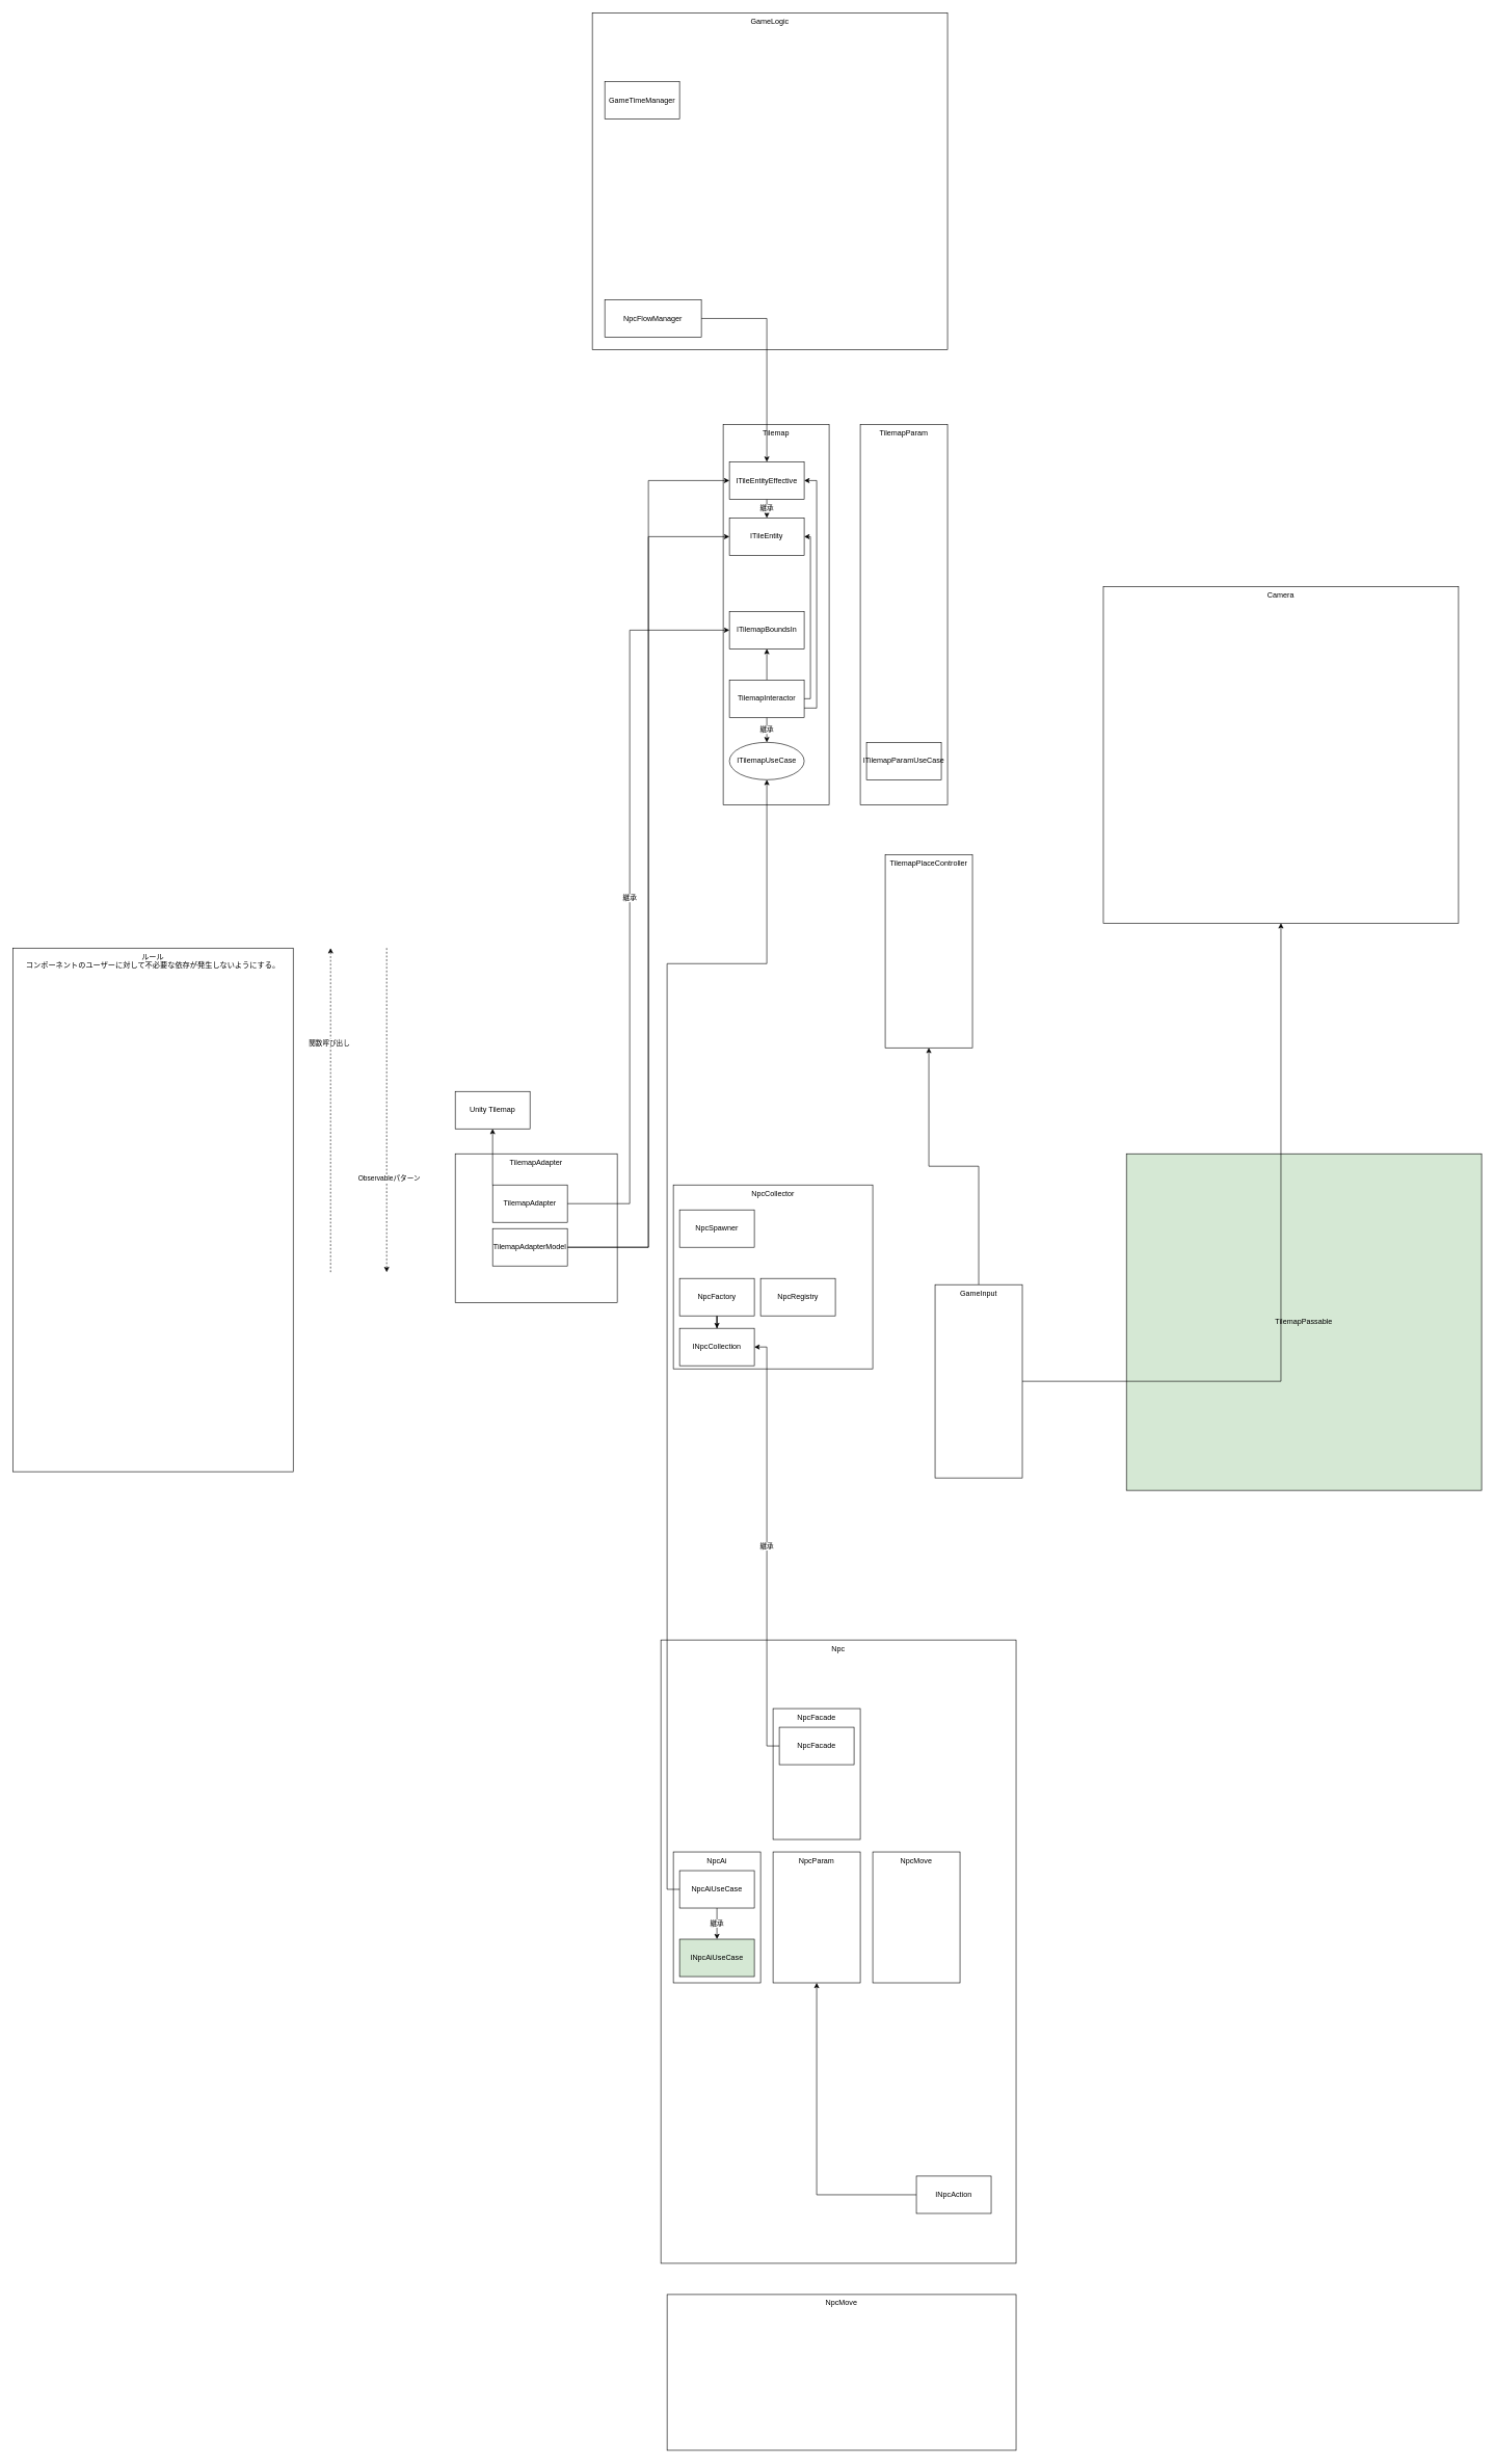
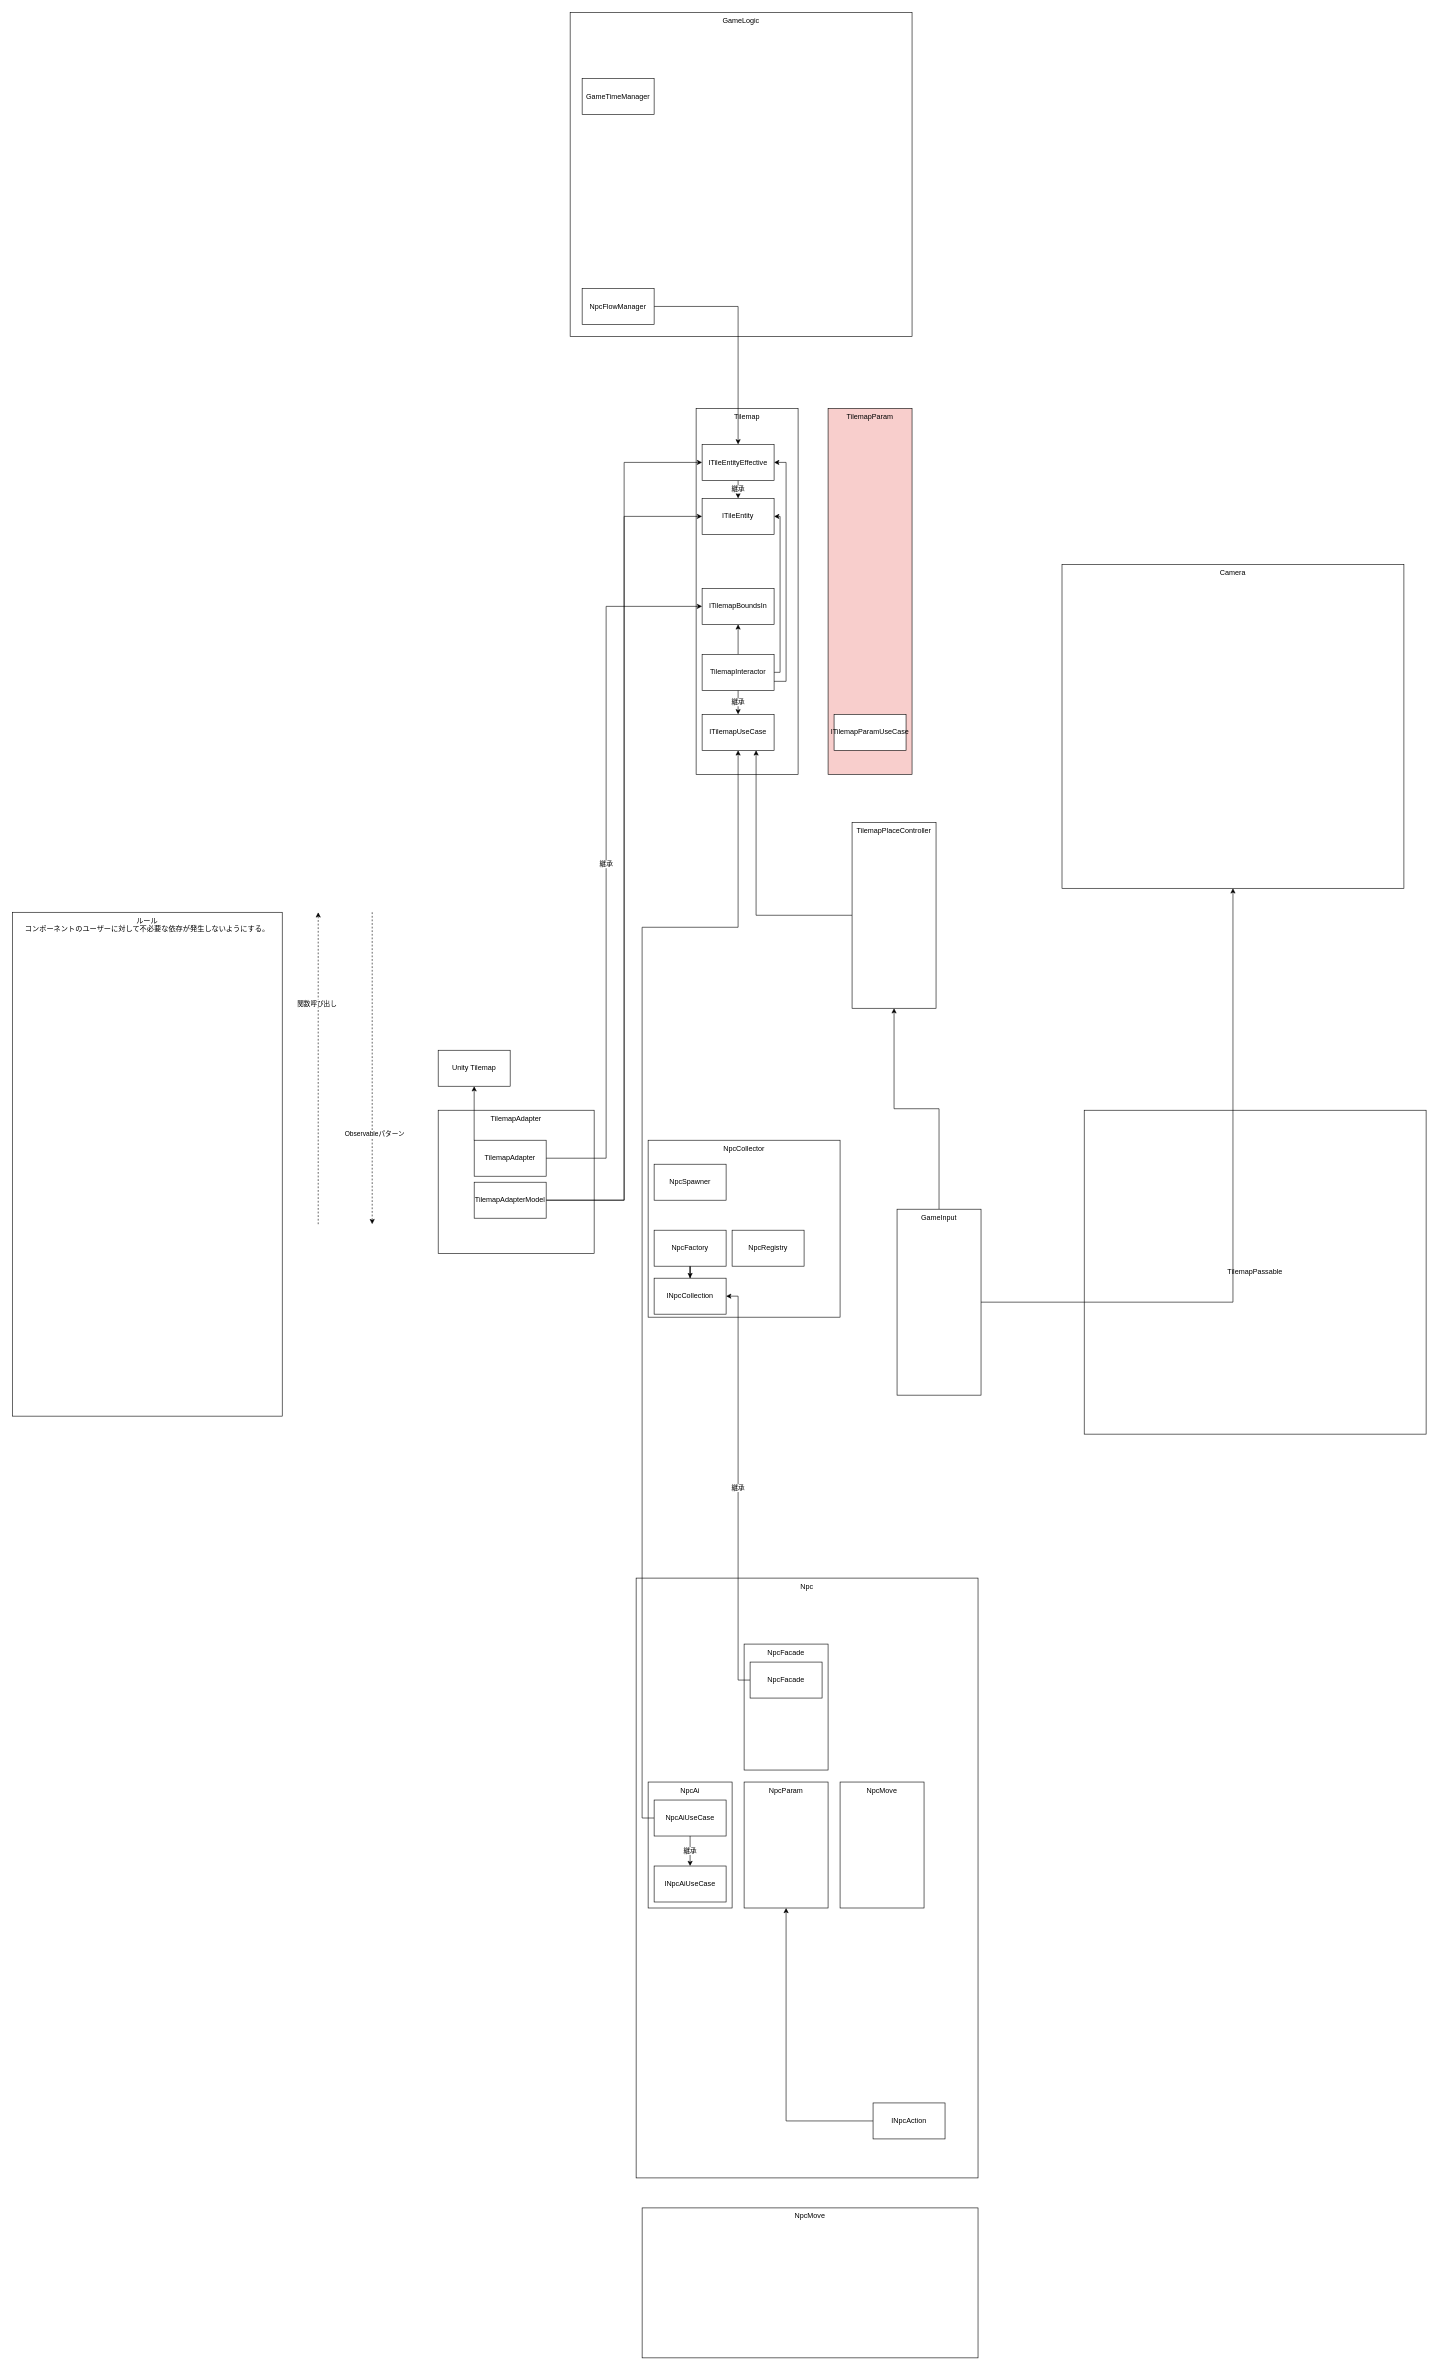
- <mxCell id="42" value="NpcFlowManager" style="rounded=0;whiteSpace=wrap;html=1;" vertex="1" parent="1"><mxGeometry x="970" y="480" width="155" height="60" as="geometry" /></mxCell>
+ <mxCell id="42" value="NpcFlowManager" style="rounded=0;whiteSpace=wrap;html=1;" vertex="1" parent="1"><mxGeometry x="970" y="480" width="120" height="60" as="geometry" /></mxCell>
- <mxCell id="24" value="TilemapParam" style="rounded=0;whiteSpace=wrap;html=1;verticalAlign=top;" vertex="1" parent="1"><mxGeometry x="1380" y="680" width="140" height="610" as="geometry" /></mxCell>
+ <mxCell id="24" value="TilemapParam" style="rounded=0;whiteSpace=wrap;html=1;verticalAlign=top;fillColor=#f8cecc;" vertex="1" parent="1"><mxGeometry x="1380" y="680" width="140" height="610" as="geometry" /></mxCell>
- <mxCell id="13" value="ITilemapUseCase" style="ellipse;whiteSpace=wrap;html=1;" vertex="1" parent="1"><mxGeometry x="1170" y="1190" width="120" height="60" as="geometry" /></mxCell>
+ <mxCell id="13" value="ITilemapUseCase" style="rounded=0;whiteSpace=wrap;html=1;" vertex="1" parent="1"><mxGeometry x="1170" y="1190" width="120" height="60" as="geometry" /></mxCell>
+ <mxCell id="57" style="edgeStyle=orthogonalEdgeStyle;rounded=0;orthogonalLoop=1;jettySize=auto;html=1;entryX=0.75;entryY=1;entryDx=0;entryDy=0;" edge="1" parent="1" source="58" target="13"><mxGeometry relative="1" as="geometry" /></mxCell>
- <mxCell id="18" value="TilemapPassable" style="rounded=0;whiteSpace=wrap;html=1;fillColor=#d5e8d4;" vertex="1" parent="1"><mxGeometry x="1807" y="1850" width="570" height="540" as="geometry" /></mxCell>
+ <mxCell id="18" value="TilemapPassable" style="rounded=0;whiteSpace=wrap;html=1;" vertex="1" parent="1"><mxGeometry x="1807" y="1850" width="570" height="540" as="geometry" /></mxCell>
- <mxCell id="56" value="GameInput" style="rounded=0;whiteSpace=wrap;html=1;verticalAlign=top;" vertex="1" parent="1"><mxGeometry x="1500" y="2060" width="140" height="310" as="geometry" /></mxCell>
+ <mxCell id="56" value="GameInput" style="rounded=0;whiteSpace=wrap;html=1;verticalAlign=top;" vertex="1" parent="1"><mxGeometry x="1495" y="2015" width="140" height="310" as="geometry" /></mxCell>
- <mxCell id="30" value="INpcAiUseCase" style="rounded=0;whiteSpace=wrap;html=1;fillColor=#d5e8d4;" vertex="1" parent="1"><mxGeometry x="1090" y="3110" width="120" height="60" as="geometry" /></mxCell>
+ <mxCell id="30" value="INpcAiUseCase" style="rounded=0;whiteSpace=wrap;html=1;" vertex="1" parent="1"><mxGeometry x="1090" y="3110" width="120" height="60" as="geometry" /></mxCell>
- <mxCell id="29" value="INpcAction" style="rounded=0;whiteSpace=wrap;html=1;" vertex="1" parent="1"><mxGeometry x="1470" y="3490" width="120" height="60" as="geometry" /></mxCell>
+ <mxCell id="29" value="INpcAction" style="rounded=0;whiteSpace=wrap;html=1;" vertex="1" parent="1"><mxGeometry x="1455" y="3505" width="120" height="60" as="geometry" /></mxCell>
